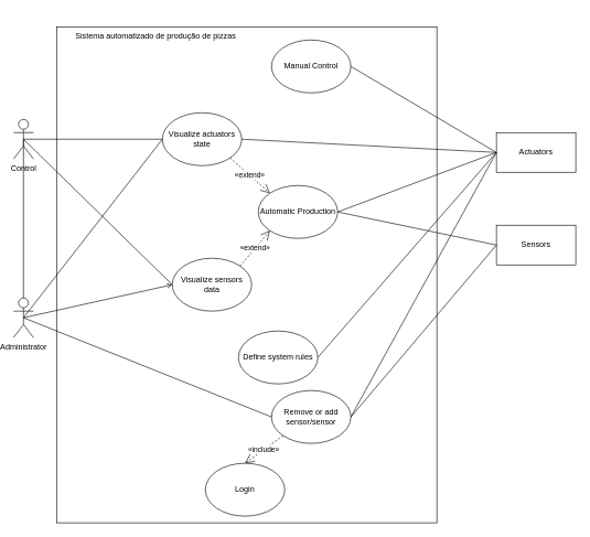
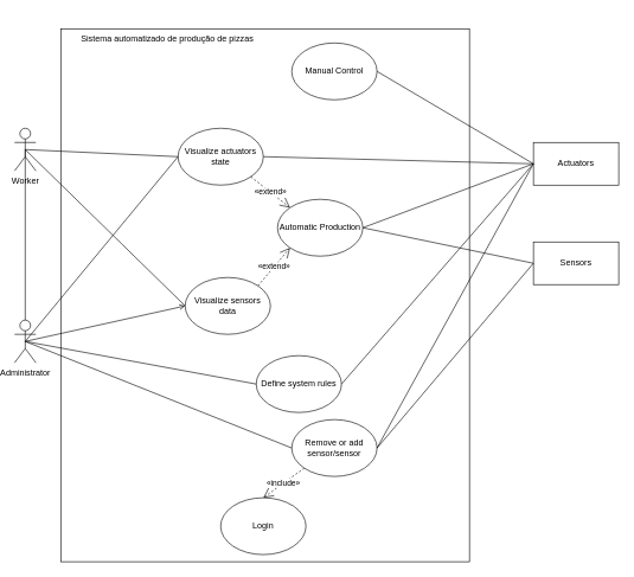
- <mxCell id="24" value="Visualize actuators state" style="ellipse;whiteSpace=wrap;html=1;" parent="1" vertex="1"><mxGeometry x="245" y="170" width="120" height="80" as="geometry" /></mxCell>
+ <mxCell id="24" value="Visualize actuators state" style="ellipse;whiteSpace=wrap;html=1;" parent="1" vertex="1"><mxGeometry x="250" y="180" width="120" height="80" as="geometry" /></mxCell>
- <mxCell id="4" value="Control" style="shape=umlActor;verticalLabelPosition=bottom;verticalAlign=top;html=1;outlineConnect=0;" parent="1" vertex="1"><mxGeometry x="20" y="180" width="30" height="60" as="geometry" /></mxCell>
+ <mxCell id="4" value="Worker" style="shape=umlActor;verticalLabelPosition=bottom;verticalAlign=top;html=1;outlineConnect=0;" parent="1" vertex="1"><mxGeometry x="20" y="180" width="30" height="60" as="geometry" /></mxCell>
+ <mxCell id="30" value="" style="endArrow=none;html=1;entryX=0.5;entryY=0.5;entryDx=0;entryDy=0;entryPerimeter=0;exitX=0;exitY=0.5;exitDx=0;exitDy=0;" parent="1" source="29" target="13" edge="1"><mxGeometry width="50" height="50" relative="1" as="geometry"><mxPoint x="420" y="490" as="sourcePoint" /><mxPoint x="470" y="440" as="targetPoint" /></mxGeometry></mxCell>
